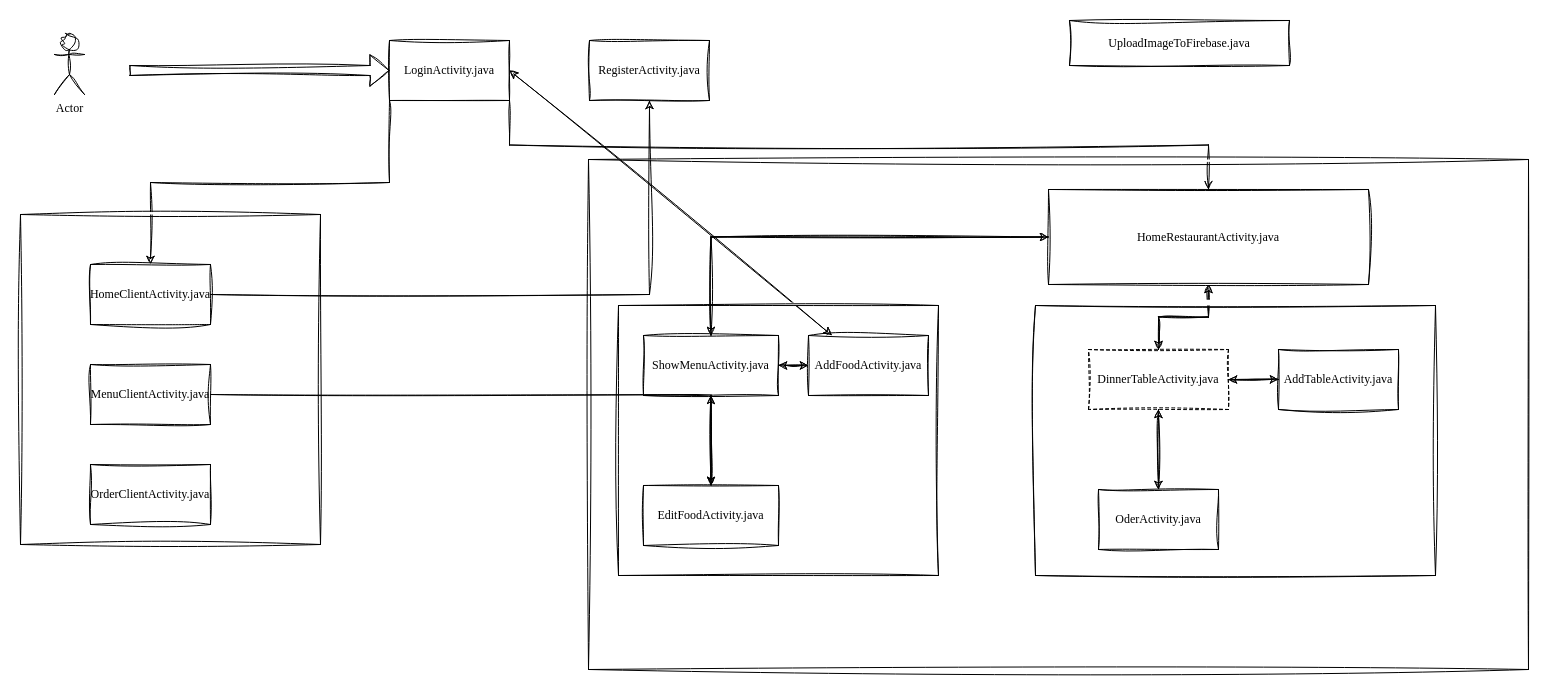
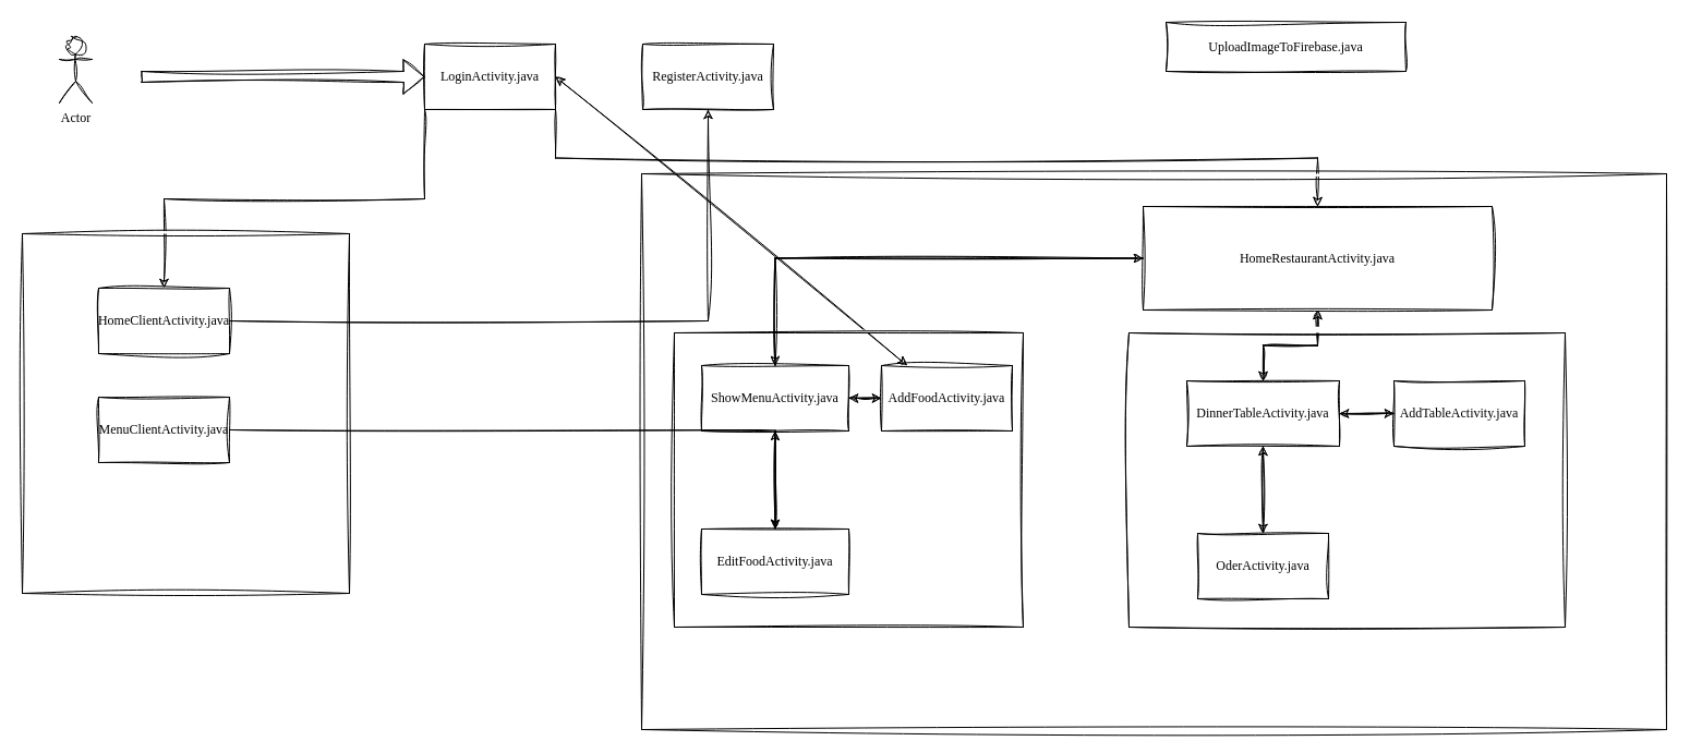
- <mxCell id="3" style="edgeStyle=orthogonalEdgeStyle;rounded=0;sketch=1;hachureGap=4;jiggle=2;curveFitting=1;orthogonalLoop=1;jettySize=auto;html=1;exitX=1;exitY=1;exitDx=0;exitDy=0;entryX=0.5;entryY=0;entryDx=0;entryDy=0;fontFamily=Architects Daughter;fontSource=https%3A%2F%2Ffonts.googleapis.com%2Fcss%3Ffamily%3DArchitects%2BDaughter;endArrow=open;" edge="1" parent="1" source="4" target="17"><mxGeometry relative="1" as="geometry" /></mxCell>
+ <mxCell id="3" style="edgeStyle=orthogonalEdgeStyle;rounded=0;sketch=1;hachureGap=4;jiggle=2;curveFitting=1;orthogonalLoop=1;jettySize=auto;html=1;exitX=1;exitY=1;exitDx=0;exitDy=0;entryX=0.5;entryY=0;entryDx=0;entryDy=0;fontFamily=Architects Daughter;fontSource=https%3A%2F%2Ffonts.googleapis.com%2Fcss%3Ffamily%3DArchitects%2BDaughter;" edge="1" parent="1" source="4" target="17"><mxGeometry relative="1" as="geometry" /></mxCell>
- <mxCell id="25" value="DinnerTableActivity.java" style="rounded=0;whiteSpace=wrap;html=1;sketch=1;hachureGap=4;jiggle=2;curveFitting=1;fontFamily=Architects Daughter;fontSource=https%3A%2F%2Ffonts.googleapis.com%2Fcss%3Ffamily%3DArchitects%2BDaughter;dashed=1;" vertex="1" parent="15"><mxGeometry x="500" y="190" width="140" height="60" as="geometry" /></mxCell>
+ <mxCell id="25" value="DinnerTableActivity.java" style="rounded=0;whiteSpace=wrap;html=1;sketch=1;hachureGap=4;jiggle=2;curveFitting=1;fontFamily=Architects Daughter;fontSource=https%3A%2F%2Ffonts.googleapis.com%2Fcss%3Ffamily%3DArchitects%2BDaughter;" vertex="1" parent="15"><mxGeometry x="500" y="190" width="140" height="60" as="geometry" /></mxCell>
- <mxCell id="12" value="OrderClientActivity.java" style="rounded=0;whiteSpace=wrap;html=1;sketch=1;hachureGap=4;jiggle=2;curveFitting=1;fontFamily=Architects Daughter;fontSource=https%3A%2F%2Ffonts.googleapis.com%2Fcss%3Ffamily%3DArchitects%2BDaughter;" vertex="1" parent="7"><mxGeometry x="70" y="250" width="120" height="60" as="geometry" /></mxCell>
